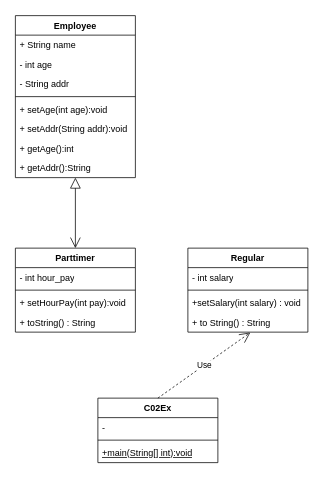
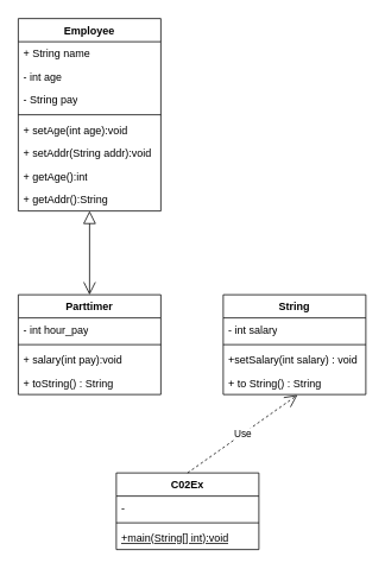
- <mxCell id="6" value="- String addr" style="text;strokeColor=none;fillColor=none;align=left;verticalAlign=top;spacingLeft=4;spacingRight=4;overflow=hidden;rotatable=0;points=[[0,0.5],[1,0.5]];portConstraint=eastwest;whiteSpace=wrap;html=1;" vertex="1" parent="3"><mxGeometry y="78" width="160" height="26" as="geometry" /></mxCell>
+ <mxCell id="6" value="- String pay" style="text;strokeColor=none;fillColor=none;align=left;verticalAlign=top;spacingLeft=4;spacingRight=4;overflow=hidden;rotatable=0;points=[[0,0.5],[1,0.5]];portConstraint=eastwest;whiteSpace=wrap;html=1;" vertex="1" parent="3"><mxGeometry y="78" width="160" height="26" as="geometry" /></mxCell>
- <mxCell id="17" value="Regular" style="swimlane;fontStyle=1;align=center;verticalAlign=top;childLayout=stackLayout;horizontal=1;startSize=26;horizontalStack=0;resizeParent=1;resizeParentMax=0;resizeLast=0;collapsible=1;marginBottom=0;whiteSpace=wrap;html=1;" vertex="1" parent="1"><mxGeometry x="250" y="330" width="160" height="112" as="geometry" /></mxCell>
+ <mxCell id="17" value="String" style="swimlane;fontStyle=1;align=center;verticalAlign=top;childLayout=stackLayout;horizontal=1;startSize=26;horizontalStack=0;resizeParent=1;resizeParentMax=0;resizeLast=0;collapsible=1;marginBottom=0;whiteSpace=wrap;html=1;" vertex="1" parent="1"><mxGeometry x="250" y="330" width="160" height="112" as="geometry" /></mxCell>
- <mxCell id="15" value="+ setHourPay(int pay):void" style="text;strokeColor=none;fillColor=none;align=left;verticalAlign=top;spacingLeft=4;spacingRight=4;overflow=hidden;rotatable=0;points=[[0,0.5],[1,0.5]];portConstraint=eastwest;whiteSpace=wrap;html=1;" vertex="1" parent="12"><mxGeometry y="60" width="160" height="26" as="geometry" /></mxCell>
+ <mxCell id="15" value="+ salary(int pay):void" style="text;strokeColor=none;fillColor=none;align=left;verticalAlign=top;spacingLeft=4;spacingRight=4;overflow=hidden;rotatable=0;points=[[0,0.5],[1,0.5]];portConstraint=eastwest;whiteSpace=wrap;html=1;" vertex="1" parent="12"><mxGeometry y="60" width="160" height="26" as="geometry" /></mxCell>
